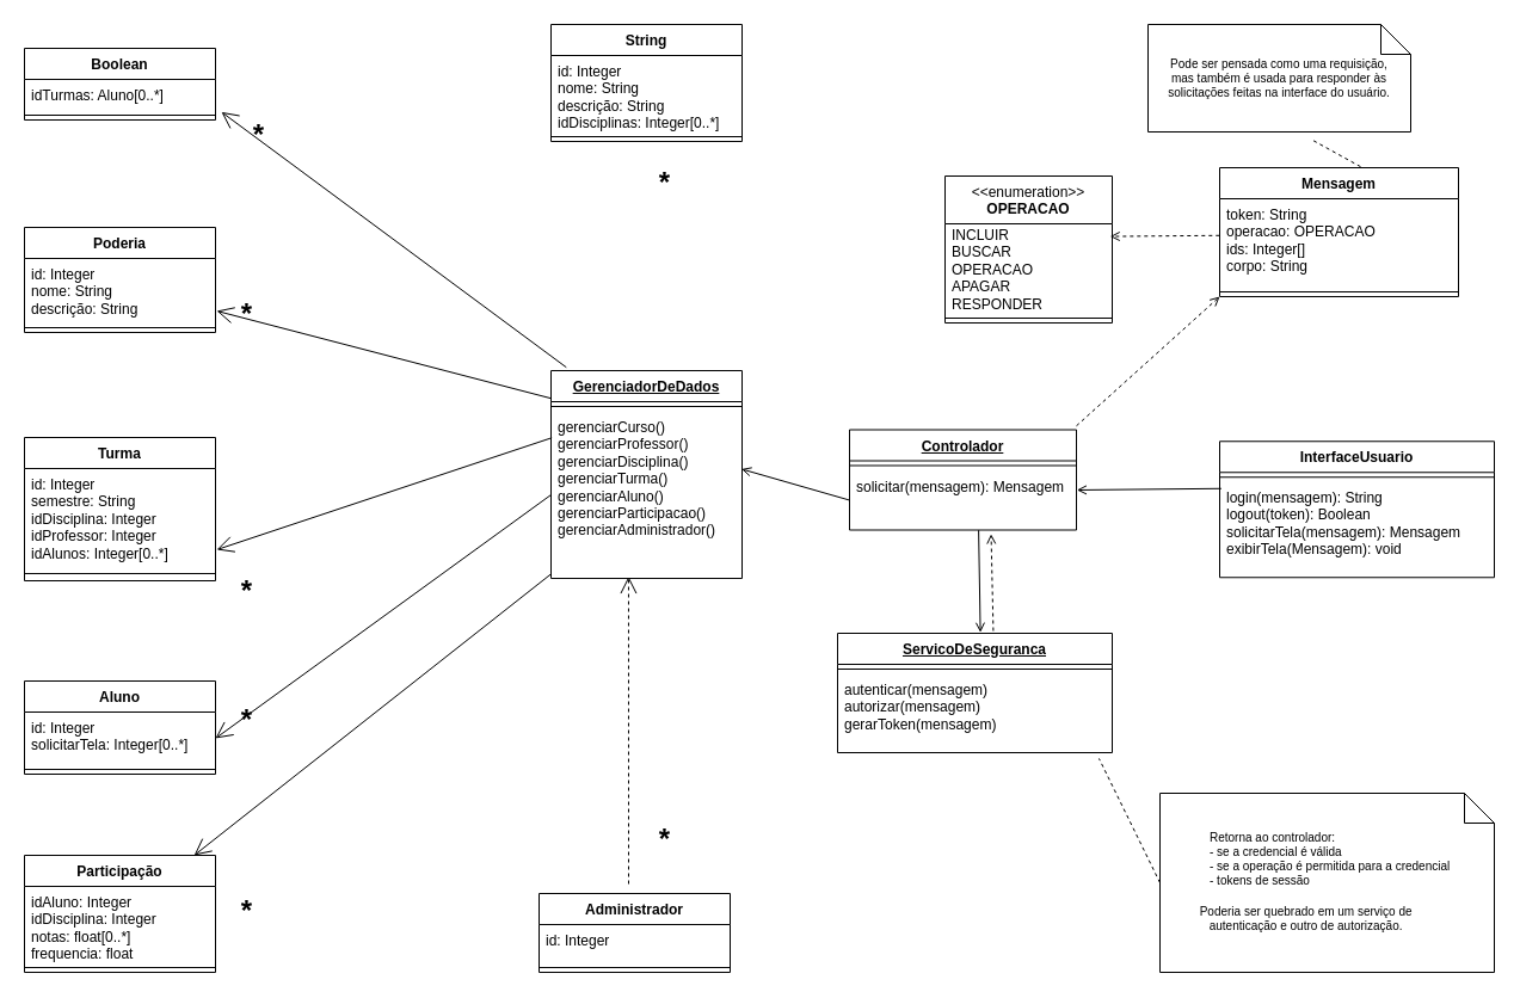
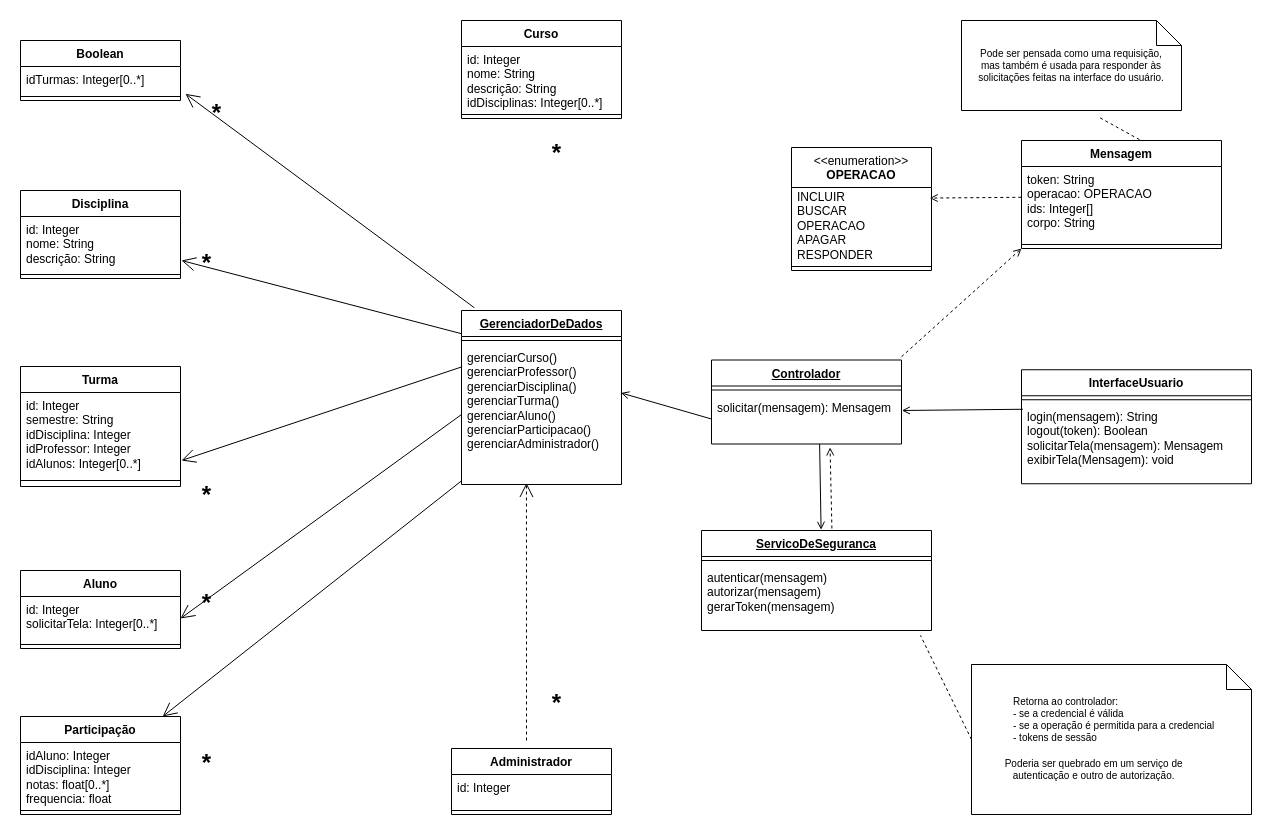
- <mxCell id="28" value="String" style="swimlane;fontStyle=1;align=center;verticalAlign=top;childLayout=stackLayout;horizontal=1;startSize=26;horizontalStack=0;resizeParent=1;resizeParentMax=0;resizeLast=0;collapsible=1;marginBottom=0;whiteSpace=wrap;html=1;" parent="1" vertex="1"><mxGeometry x="461" y="20" width="160" height="98" as="geometry" /></mxCell>
+ <mxCell id="28" value="Curso" style="swimlane;fontStyle=1;align=center;verticalAlign=top;childLayout=stackLayout;horizontal=1;startSize=26;horizontalStack=0;resizeParent=1;resizeParentMax=0;resizeLast=0;collapsible=1;marginBottom=0;whiteSpace=wrap;html=1;" parent="1" vertex="1"><mxGeometry x="461" y="20" width="160" height="98" as="geometry" /></mxCell>
- <mxCell id="13" value="idTurmas: Aluno[0..*]" style="text;strokeColor=none;fillColor=none;align=left;verticalAlign=top;spacingLeft=4;spacingRight=4;overflow=hidden;rotatable=0;points=[[0,0.5],[1,0.5]];portConstraint=eastwest;whiteSpace=wrap;html=1;" parent="12" vertex="1"><mxGeometry y="26" width="160" height="26" as="geometry" /></mxCell>
+ <mxCell id="13" value="idTurmas: Integer[0..*]" style="text;strokeColor=none;fillColor=none;align=left;verticalAlign=top;spacingLeft=4;spacingRight=4;overflow=hidden;rotatable=0;points=[[0,0.5],[1,0.5]];portConstraint=eastwest;whiteSpace=wrap;html=1;" parent="12" vertex="1"><mxGeometry y="26" width="160" height="26" as="geometry" /></mxCell>
- <mxCell id="15" value="Poderia" style="swimlane;fontStyle=1;align=center;verticalAlign=top;childLayout=stackLayout;horizontal=1;startSize=26;horizontalStack=0;resizeParent=1;resizeParentMax=0;resizeLast=0;collapsible=1;marginBottom=0;whiteSpace=wrap;html=1;" parent="1" vertex="1"><mxGeometry x="20" y="190" width="160" height="88" as="geometry" /></mxCell>
+ <mxCell id="15" value="Disciplina" style="swimlane;fontStyle=1;align=center;verticalAlign=top;childLayout=stackLayout;horizontal=1;startSize=26;horizontalStack=0;resizeParent=1;resizeParentMax=0;resizeLast=0;collapsible=1;marginBottom=0;whiteSpace=wrap;html=1;" parent="1" vertex="1"><mxGeometry x="20" y="190" width="160" height="88" as="geometry" /></mxCell>
